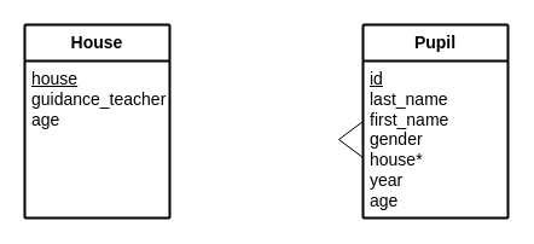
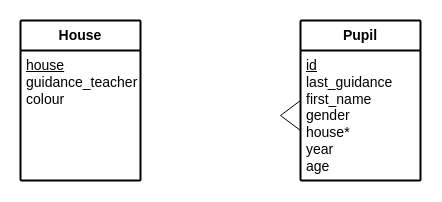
- <mxCell id="3" value="&lt;font style=&quot;font-size: 14px;&quot;&gt;&lt;u style=&quot;&quot;&gt;house&lt;br&gt;&lt;/u&gt;guidance_teacher&lt;br&gt;age&lt;br&gt;&lt;/font&gt;" style="align=left;strokeColor=none;fillColor=none;spacingLeft=4;fontSize=12;verticalAlign=top;resizable=0;rotatable=0;part=1;html=1;" parent="2" vertex="1"><mxGeometry y="30" width="120" height="130" as="geometry" /></mxCell>
+ <mxCell id="3" value="&lt;font style=&quot;font-size: 14px;&quot;&gt;&lt;u style=&quot;&quot;&gt;house&lt;br&gt;&lt;/u&gt;guidance_teacher&lt;br&gt;colour&lt;br&gt;&lt;/font&gt;" style="align=left;strokeColor=none;fillColor=none;spacingLeft=4;fontSize=12;verticalAlign=top;resizable=0;rotatable=0;part=1;html=1;" parent="2" vertex="1"><mxGeometry y="30" width="120" height="130" as="geometry" /></mxCell>
- <mxCell id="6" value="&lt;font style=&quot;font-size: 14px;&quot;&gt;&lt;u style=&quot;&quot;&gt;id&lt;br&gt;&lt;/u&gt;last_name&lt;br&gt;first_name&lt;br&gt;gender&lt;br&gt;house*&lt;br&gt;year&lt;br&gt;age&lt;/font&gt;" style="align=left;strokeColor=none;fillColor=none;spacingLeft=4;fontSize=12;verticalAlign=top;resizable=0;rotatable=0;part=1;html=1;" parent="5" vertex="1"><mxGeometry y="30" width="120" height="130" as="geometry" /></mxCell>
+ <mxCell id="6" value="&lt;font style=&quot;font-size: 14px;&quot;&gt;&lt;u style=&quot;&quot;&gt;id&lt;br&gt;&lt;/u&gt;last_guidance&lt;br&gt;first_name&lt;br&gt;gender&lt;br&gt;house*&lt;br&gt;year&lt;br&gt;age&lt;/font&gt;" style="align=left;strokeColor=none;fillColor=none;spacingLeft=4;fontSize=12;verticalAlign=top;resizable=0;rotatable=0;part=1;html=1;" parent="5" vertex="1"><mxGeometry y="30" width="120" height="130" as="geometry" /></mxCell>
